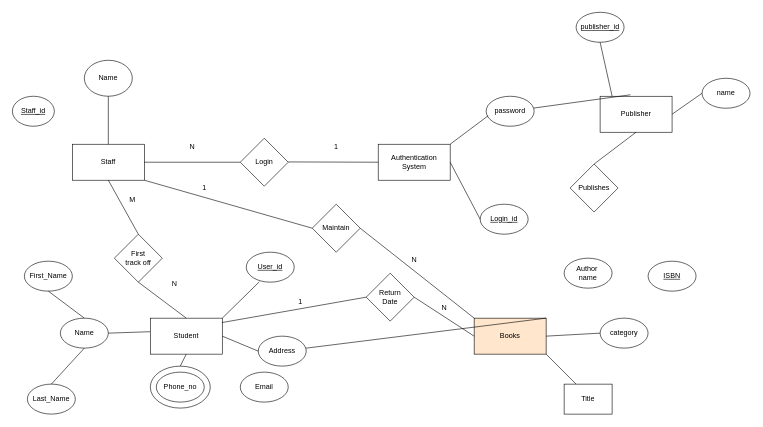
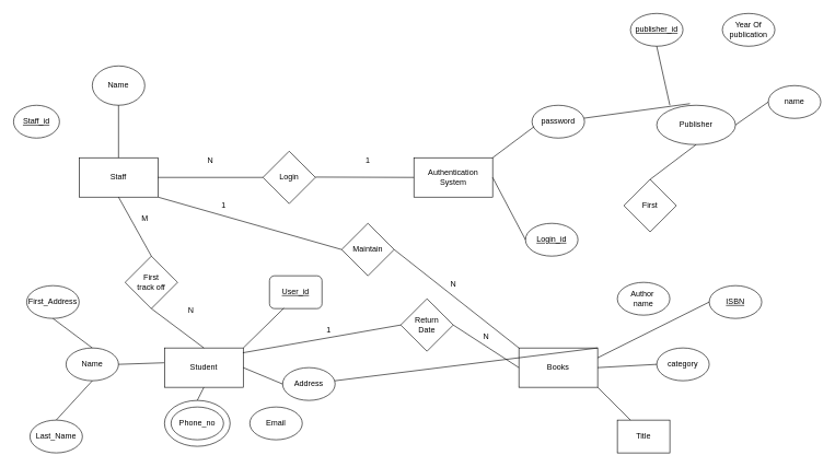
+ <mxCell id="58" value="Year Of publication" style="ellipse;whiteSpace=wrap;html=1;" vertex="1" parent="1"><mxGeometry x="1100" y="20" width="80" height="50" as="geometry" /></mxCell>
- <mxCell id="55" value="Publisher" style="rounded=0;whiteSpace=wrap;html=1;" vertex="1" parent="1"><mxGeometry x="1000" y="160" width="120" height="60" as="geometry" /></mxCell>
+ <mxCell id="55" value="Publisher" style="ellipse;whiteSpace=wrap;html=1;" vertex="1" parent="1"><mxGeometry x="1000" y="160" width="120" height="60" as="geometry" /></mxCell>
- <mxCell id="54" value="Publishes" style="rhombus;whiteSpace=wrap;html=1;" vertex="1" parent="1"><mxGeometry x="950" y="273" width="80" height="80" as="geometry" /></mxCell>
+ <mxCell id="54" value="First" style="rhombus;whiteSpace=wrap;html=1;" vertex="1" parent="1"><mxGeometry x="950" y="273" width="80" height="80" as="geometry" /></mxCell>
- <mxCell id="20" value="&lt;u&gt;User_id&lt;/u&gt;" style="ellipse;whiteSpace=wrap;html=1;" vertex="1" parent="1"><mxGeometry x="410" y="420" width="80" height="50" as="geometry" /></mxCell>
+ <mxCell id="20" value="&lt;u&gt;User_id&lt;/u&gt;" style="whiteSpace=wrap;html=1;rounded=1;" vertex="1" parent="1"><mxGeometry x="410" y="420" width="80" height="50" as="geometry" /></mxCell>
- <mxCell id="21" value="First_Name" style="ellipse;whiteSpace=wrap;html=1;" vertex="1" parent="1"><mxGeometry y="435" width="80" height="50" as="geometry" x="40" /></mxCell>
+ <mxCell id="21" value="First_Address" style="ellipse;whiteSpace=wrap;html=1;" vertex="1" parent="1"><mxGeometry y="435" width="80" height="50" as="geometry" x="40" /></mxCell>
+ <mxCell id="43" value="" style="endArrow=none;html=1;rounded=0;entryX=0;entryY=0.5;entryDx=0;entryDy=0;exitX=1;exitY=0.25;exitDx=0;exitDy=0;" edge="1" parent="1" source="36" target="37"><mxGeometry width="50" height="50" relative="1" as="geometry"><mxPoint x="995" y="475" as="sourcePoint" /><mxPoint x="1085" y="470" as="targetPoint" /></mxGeometry></mxCell>
- <mxCell id="36" value="Books" style="rounded=0;whiteSpace=wrap;html=1;fillColor=#ffe6cc;" vertex="1" parent="1"><mxGeometry x="790" y="530" width="120" height="60" as="geometry" /></mxCell>
+ <mxCell id="36" value="Books" style="rounded=0;whiteSpace=wrap;html=1;" vertex="1" parent="1"><mxGeometry x="790" y="530" width="120" height="60" as="geometry" /></mxCell>
- <mxCell id="17" value="Email" style="ellipse;whiteSpace=wrap;html=1;" vertex="1" parent="1"><mxGeometry x="400" y="620" width="80" height="50" as="geometry" /></mxCell>
+ <mxCell id="17" value="Email" style="ellipse;whiteSpace=wrap;html=1;" vertex="1" parent="1"><mxGeometry x="380" y="620" width="80" height="50" as="geometry" /></mxCell>
